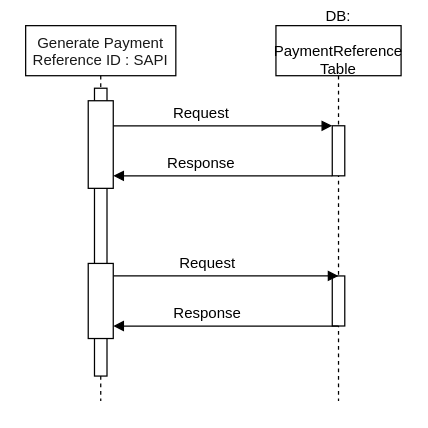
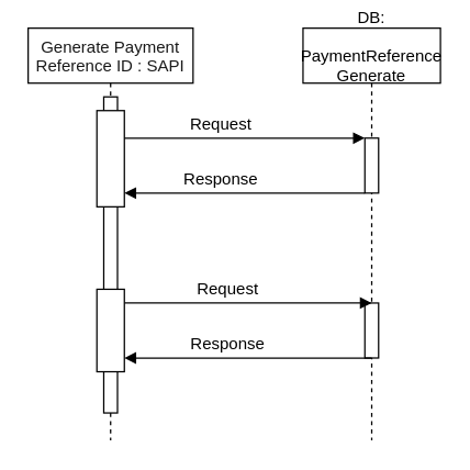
- <mxCell id="6" value="DB: &#10;&#10;PaymentReference&#10;Table&#10;" style="shape=umlLifeline;perimeter=lifelinePerimeter;container=1;collapsible=0;recursiveResize=0;rounded=0;shadow=0;strokeWidth=1;" parent="1" vertex="1"><mxGeometry x="220" y="20" width="100" height="300" as="geometry" /></mxCell>
+ <mxCell id="6" value="DB: &#10;&#10;PaymentReference&#10;Generate&#10;" style="shape=umlLifeline;perimeter=lifelinePerimeter;container=1;collapsible=0;recursiveResize=0;rounded=0;shadow=0;strokeWidth=1;" parent="1" vertex="1"><mxGeometry x="220" y="20" width="100" height="300" as="geometry" /></mxCell>
